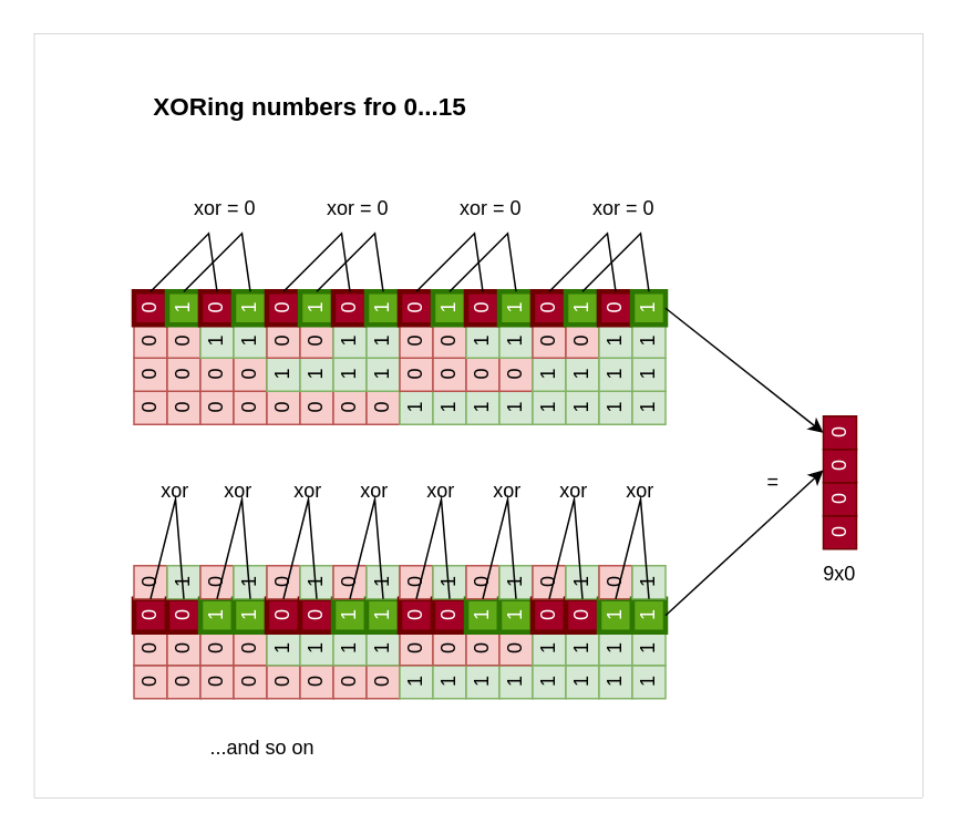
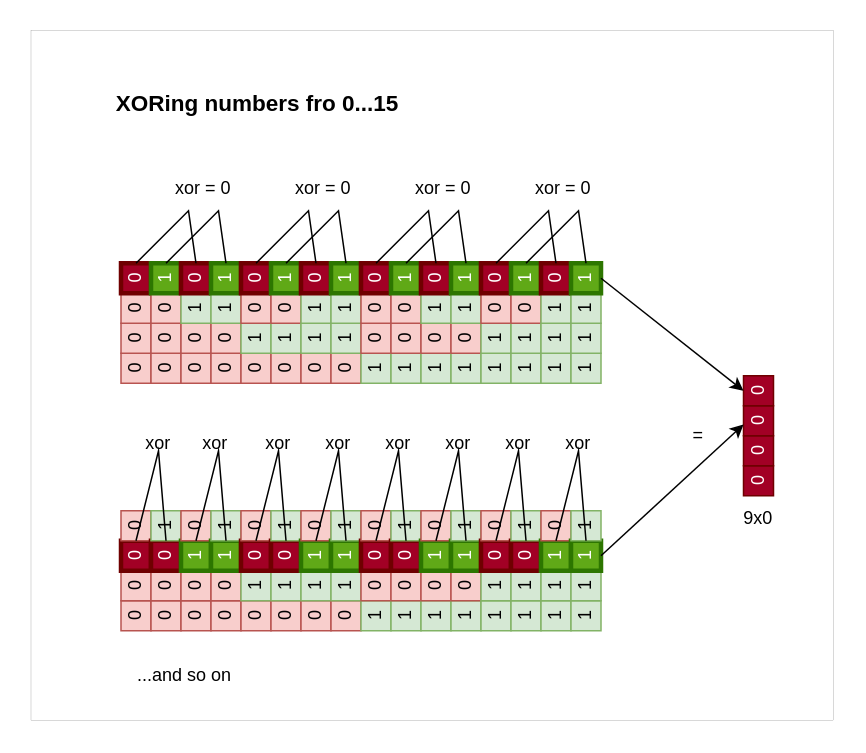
- <mxCell id="147" value="&lt;font style=&quot;font-size: 15px;&quot;&gt;&lt;b&gt;XORing numbers fro 0...15&lt;/b&gt;&lt;/font&gt;" style="text;html=1;strokeColor=none;fillColor=none;align=left;verticalAlign=middle;whiteSpace=wrap;rounded=0;" vertex="1" parent="1"><mxGeometry x="90" y="55" width="210" height="15" as="geometry" /></mxCell>
+ <mxCell id="147" value="&lt;font style=&quot;font-size: 15px;&quot;&gt;&lt;b&gt;XORing numbers fro 0...15&lt;/b&gt;&lt;/font&gt;" style="text;html=1;strokeColor=none;fillColor=none;align=left;verticalAlign=middle;whiteSpace=wrap;rounded=0;" vertex="1" parent="1"><mxGeometry x="75" y="60" width="210" height="15" as="geometry" /></mxCell>
- <mxCell id="148" value="...and so on" style="text;html=1;strokeColor=none;fillColor=none;align=center;verticalAlign=middle;whiteSpace=wrap;rounded=0;" vertex="1" parent="1"><mxGeometry x="115" y="440" width="85" height="20" as="geometry" /></mxCell>
+ <mxCell id="148" value="...and so on" style="text;html=1;strokeColor=none;fillColor=none;align=center;verticalAlign=middle;whiteSpace=wrap;rounded=0;" vertex="1" parent="1"><mxGeometry x="80" y="440" width="85" height="20" as="geometry" /></mxCell>
